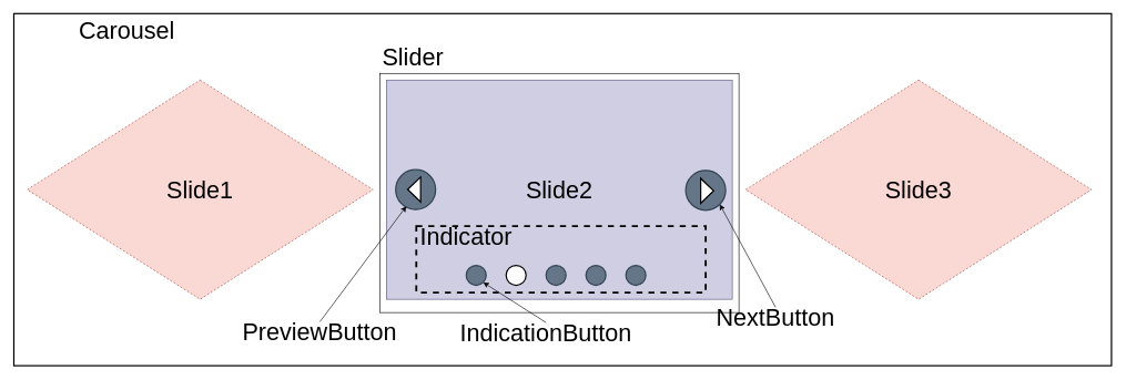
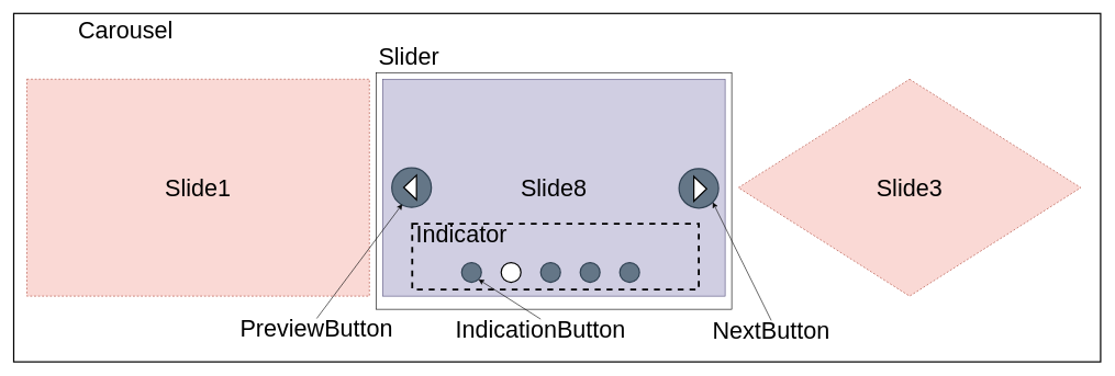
- <mxCell id="4" value="&lt;font style=&quot;font-size: 36px&quot;&gt;Slide1&lt;/font&gt;" style="rhombus;whiteSpace=wrap;html=1;fillColor=#fad9d5;strokeColor=#ae4132;dashed=1;perimeterSpacing=10;" vertex="1" parent="1"><mxGeometry x="40" y="120" width="520" height="330" as="geometry" /></mxCell>
+ <mxCell id="4" value="&lt;font style=&quot;font-size: 36px&quot;&gt;Slide1&lt;/font&gt;" style="rounded=0;whiteSpace=wrap;html=1;fillColor=#fad9d5;strokeColor=#ae4132;dashed=1;perimeterSpacing=10;" vertex="1" parent="1"><mxGeometry x="40" y="120" width="520" height="330" as="geometry" /></mxCell>
- <mxCell id="5" value="&lt;font style=&quot;font-size: 36px&quot;&gt;Slide2&lt;/font&gt;" style="rounded=0;whiteSpace=wrap;html=1;fillColor=#d0cee2;strokeColor=#56517e;" vertex="1" parent="1"><mxGeometry x="580" y="120" width="520" height="330" as="geometry" /></mxCell>
+ <mxCell id="5" value="&lt;font style=&quot;font-size: 36px&quot;&gt;Slide8&lt;/font&gt;" style="rounded=0;whiteSpace=wrap;html=1;fillColor=#d0cee2;strokeColor=#56517e;" vertex="1" parent="1"><mxGeometry x="580" y="120" width="520" height="330" as="geometry" /></mxCell>
- <mxCell id="26" value="NextButton" style="text;html=1;strokeColor=none;fillColor=none;align=center;verticalAlign=middle;whiteSpace=wrap;rounded=0;fontSize=36;" vertex="1" parent="1"><mxGeometry x="1135" y="462" width="60" height="30" as="geometry" /></mxCell>
+ <mxCell id="26" value="NextButton" style="text;html=1;strokeColor=none;fillColor=none;align=center;verticalAlign=middle;whiteSpace=wrap;rounded=0;fontSize=36;" vertex="1" parent="1"><mxGeometry x="1140" y="487" width="60" height="30" as="geometry" /></mxCell>
